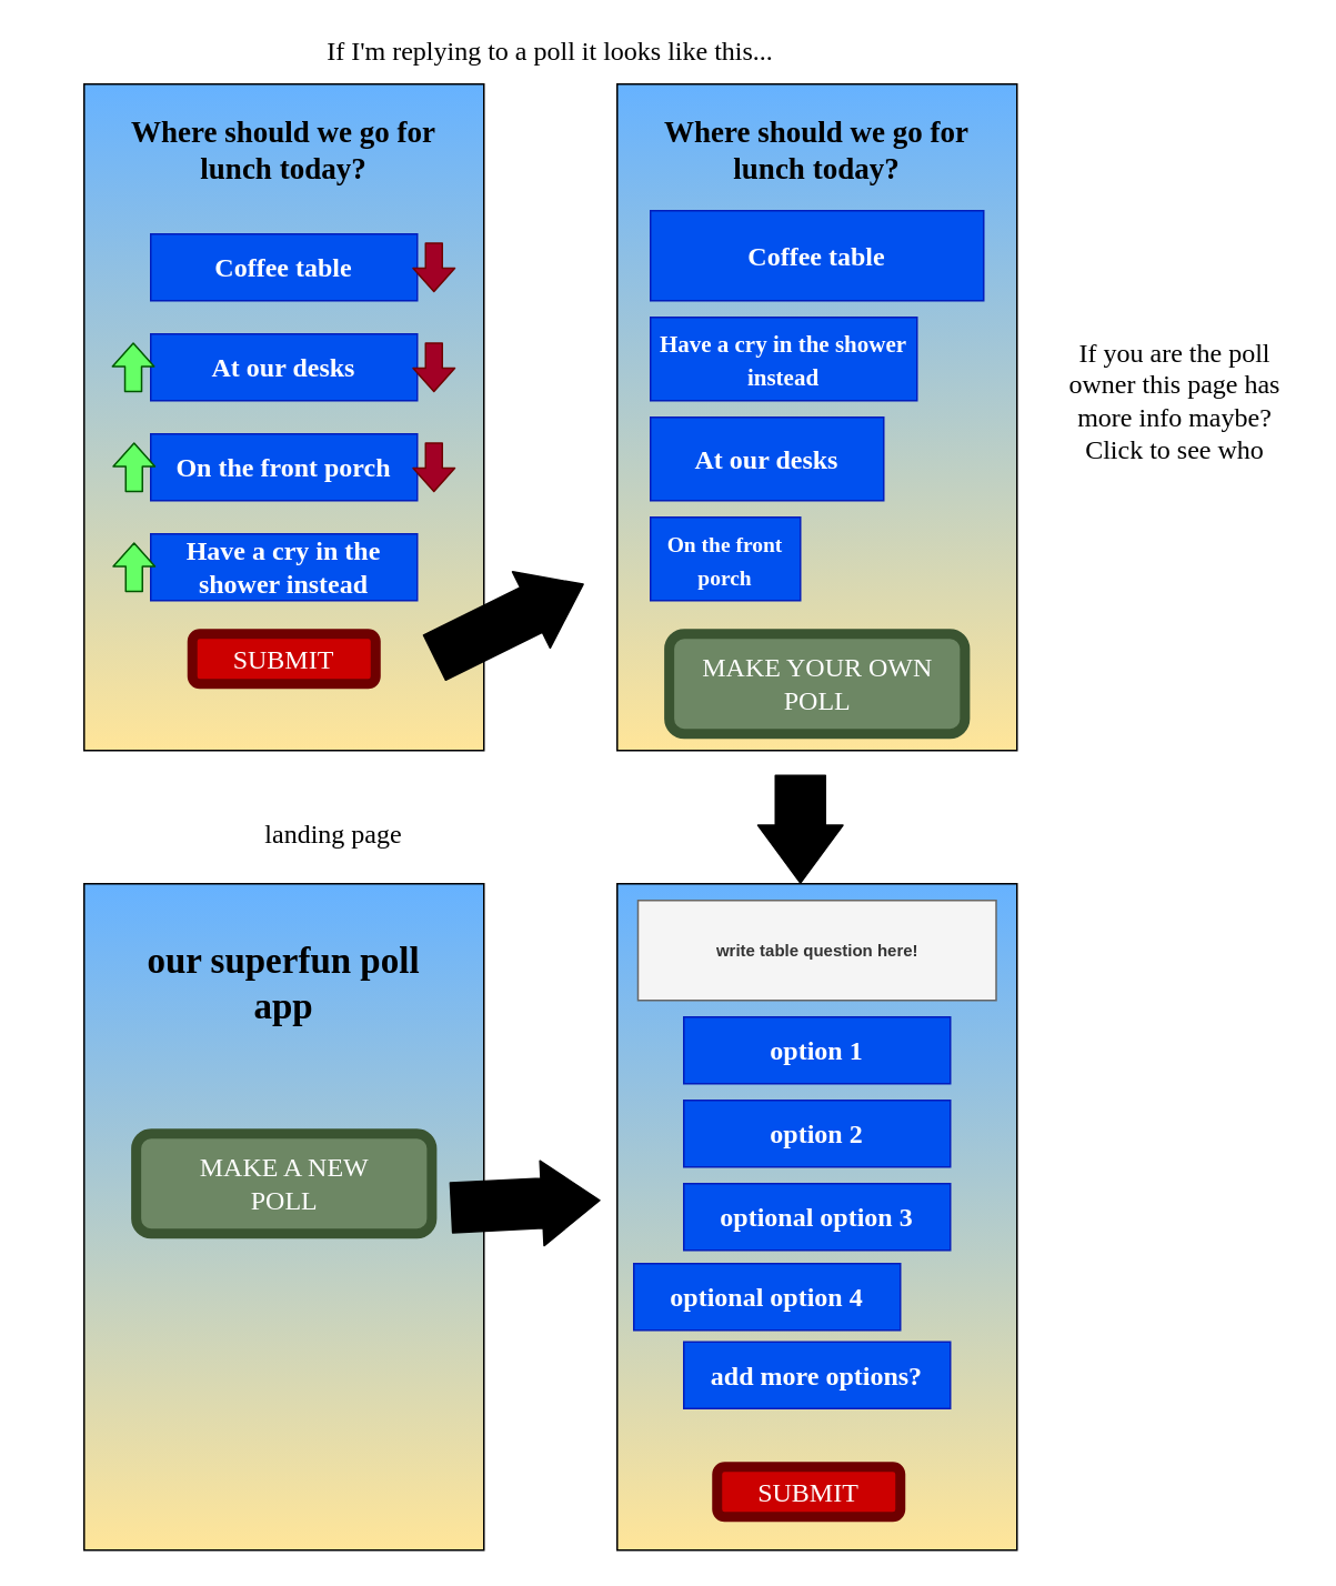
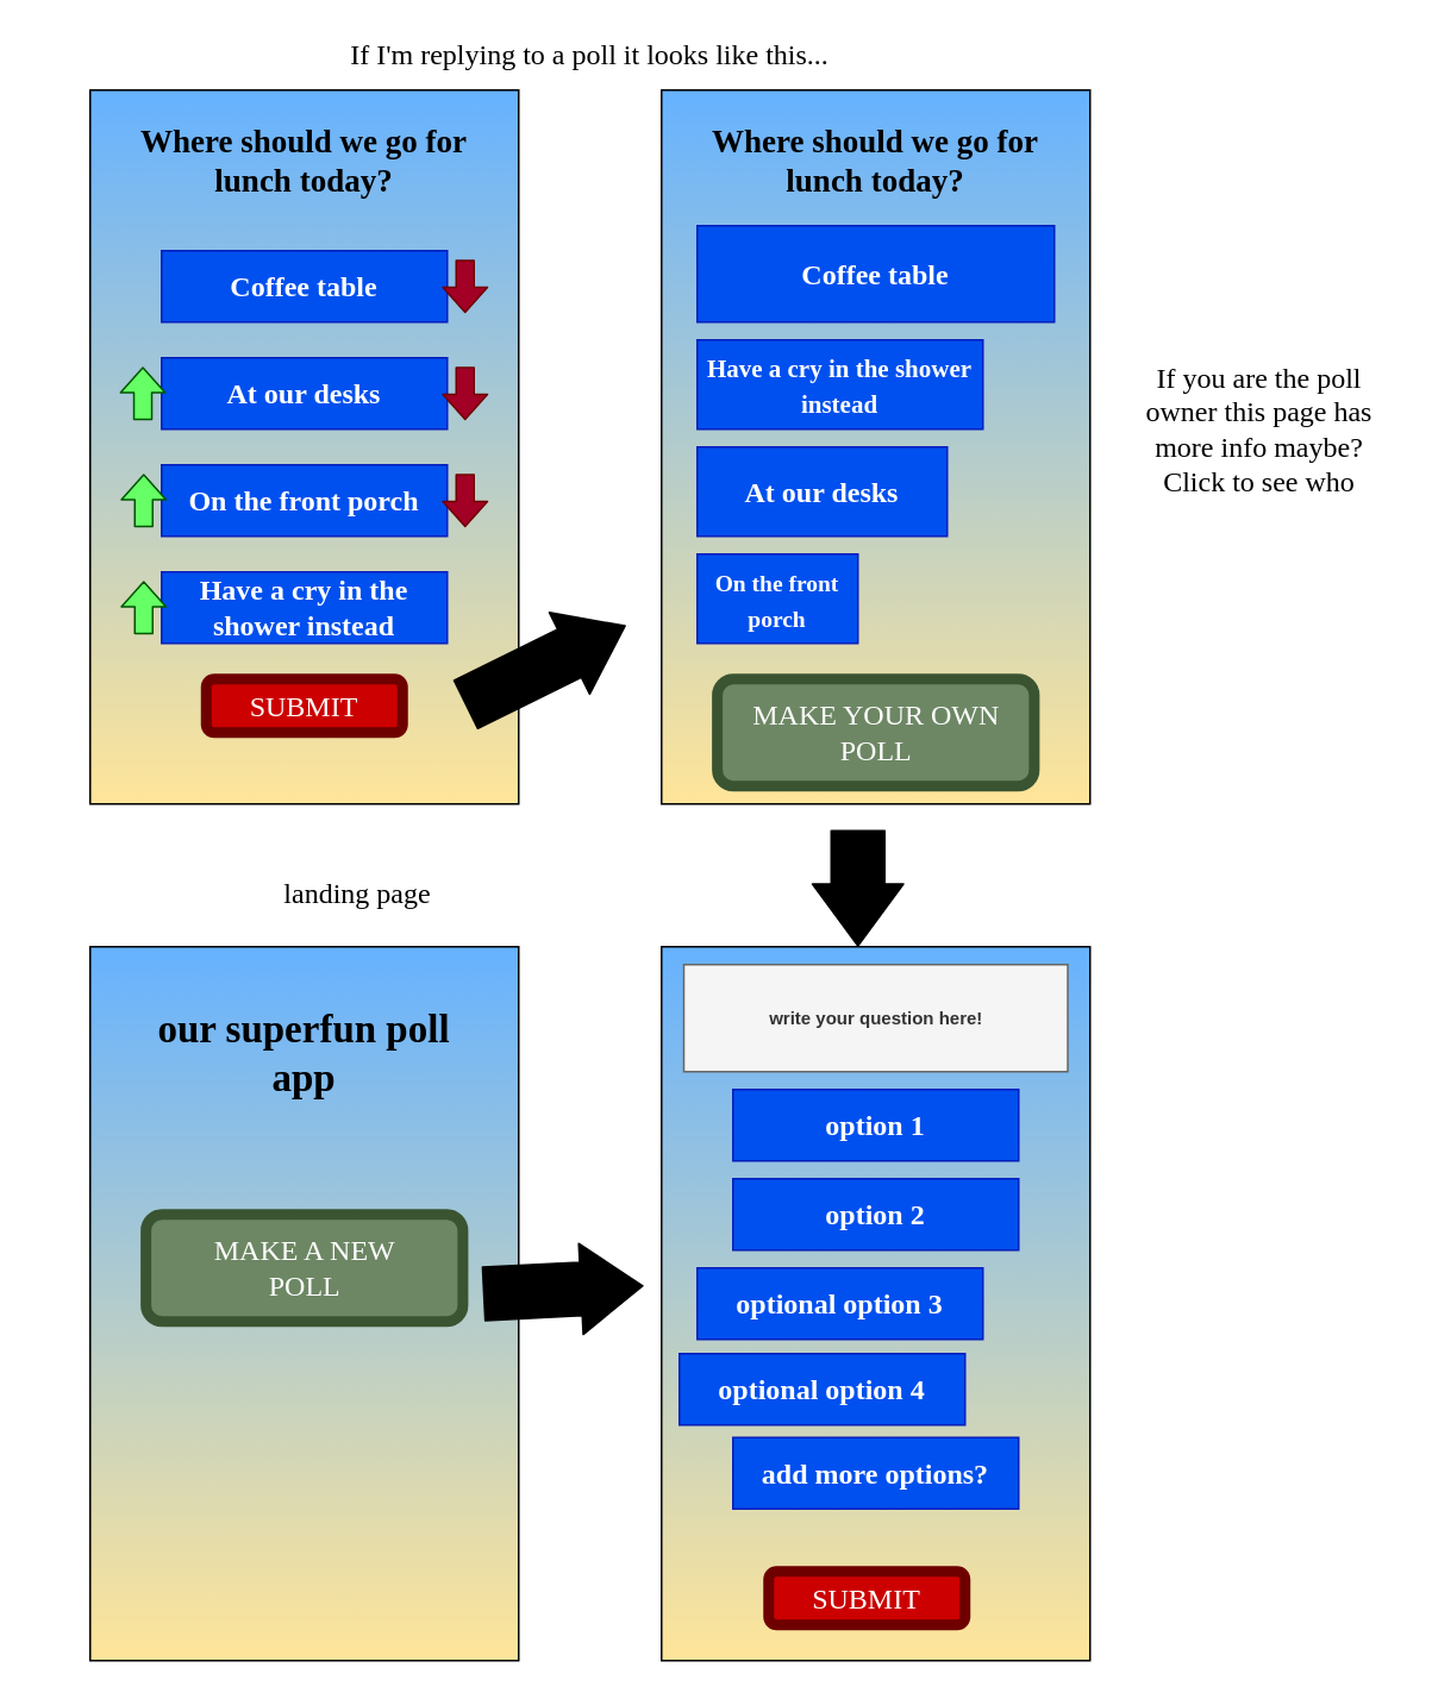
- <mxCell id="41" value="&lt;h2 style=&quot;font-size: 10px&quot;&gt;write table question here!&lt;br&gt;&lt;/h2&gt;" style="text;html=1;strokeColor=#666666;fillColor=#f5f5f5;align=center;verticalAlign=middle;whiteSpace=wrap;rounded=0;labelBorderColor=none;fontColor=#333333;fontSize=10;" vertex="1" parent="1"><mxGeometry x="382.5" y="540" width="215" height="60" as="geometry" /></mxCell>
+ <mxCell id="41" value="&lt;h2 style=&quot;font-size: 10px&quot;&gt;write your question here!&lt;br&gt;&lt;/h2&gt;" style="text;html=1;strokeColor=#666666;fillColor=#f5f5f5;align=center;verticalAlign=middle;whiteSpace=wrap;rounded=0;labelBorderColor=none;fontColor=#333333;fontSize=10;" vertex="1" parent="1"><mxGeometry x="382.5" y="540" width="215" height="60" as="geometry" /></mxCell>
- <mxCell id="36" value="optional option 3" style="text;html=1;strokeColor=#001DBC;fillColor=#0050ef;align=center;verticalAlign=middle;whiteSpace=wrap;rounded=0;fontFamily=Comic Sans MS;fontColor=#ffffff;fontStyle=1;fontSize=16;" vertex="1" parent="1"><mxGeometry x="410" y="710" width="160" height="40" as="geometry" /></mxCell>
+ <mxCell id="36" value="optional option 3" style="text;html=1;strokeColor=#001DBC;fillColor=#0050ef;align=center;verticalAlign=middle;whiteSpace=wrap;rounded=0;fontFamily=Comic Sans MS;fontColor=#ffffff;fontStyle=1;fontSize=16;" vertex="1" parent="1"><mxGeometry x="390" y="710" width="160" height="40" as="geometry" /></mxCell>
